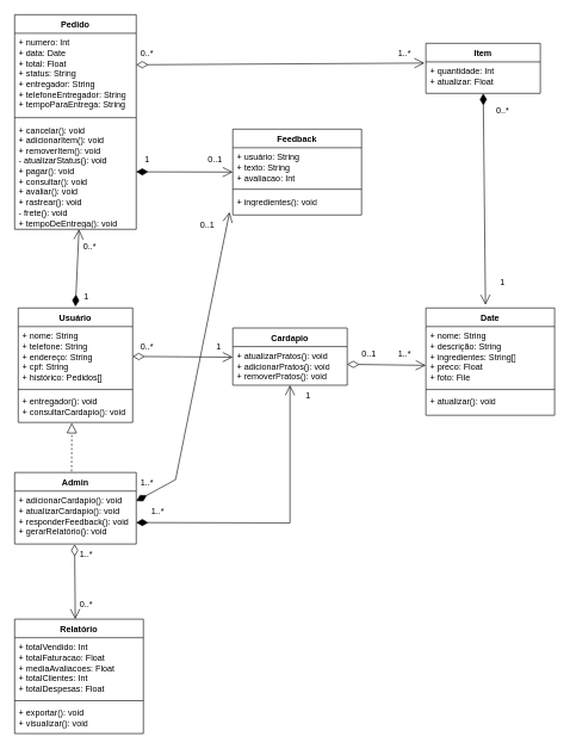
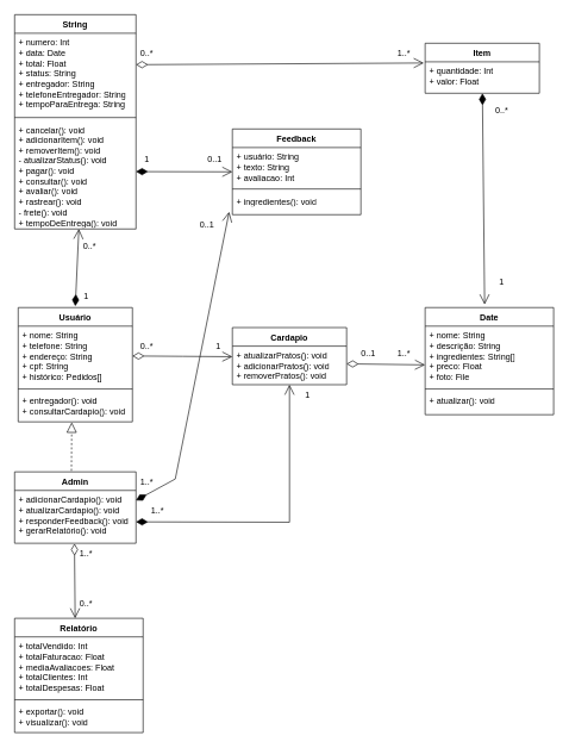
- <mxCell id="6" value="Pedido" style="swimlane;fontStyle=1;align=center;verticalAlign=top;childLayout=stackLayout;horizontal=1;startSize=26;horizontalStack=0;resizeParent=1;resizeParentMax=0;resizeLast=0;collapsible=1;marginBottom=0;whiteSpace=wrap;html=1;" vertex="1" parent="1"><mxGeometry x="20" y="20" width="170" height="300" as="geometry" /></mxCell>
+ <mxCell id="6" value="String" style="swimlane;fontStyle=1;align=center;verticalAlign=top;childLayout=stackLayout;horizontal=1;startSize=26;horizontalStack=0;resizeParent=1;resizeParentMax=0;resizeLast=0;collapsible=1;marginBottom=0;whiteSpace=wrap;html=1;" vertex="1" parent="1"><mxGeometry x="20" y="20" width="170" height="300" as="geometry" /></mxCell>
- <mxCell id="11" value="+ quantidade: Int&lt;br style=&quot;border-color: var(--border-color);&quot;&gt;+ atualizar: Float" style="text;strokeColor=none;fillColor=none;align=left;verticalAlign=top;spacingLeft=4;spacingRight=4;overflow=hidden;rotatable=0;points=[[0,0.5],[1,0.5]];portConstraint=eastwest;whiteSpace=wrap;html=1;" vertex="1" parent="10"><mxGeometry y="26" width="160" height="44" as="geometry" /></mxCell>
+ <mxCell id="11" value="+ quantidade: Int&lt;br style=&quot;border-color: var(--border-color);&quot;&gt;+ valor: Float" style="text;strokeColor=none;fillColor=none;align=left;verticalAlign=top;spacingLeft=4;spacingRight=4;overflow=hidden;rotatable=0;points=[[0,0.5],[1,0.5]];portConstraint=eastwest;whiteSpace=wrap;html=1;" vertex="1" parent="10"><mxGeometry y="26" width="160" height="44" as="geometry" /></mxCell>
